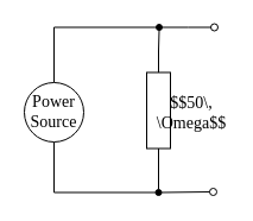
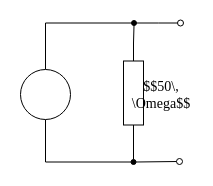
- <mxCell id="9" value="Power&lt;div style=&quot;font-size: 14px;&quot;&gt;Source&lt;/div&gt;" style="text;strokeColor=none;align=center;fillColor=none;html=1;verticalAlign=middle;whiteSpace=wrap;rounded=0;fontFamily=Times New Roman;fontSize=14;" parent="1" vertex="1"><mxGeometry x="20" y="79.5" width="50" height="29" as="geometry" /></mxCell>
